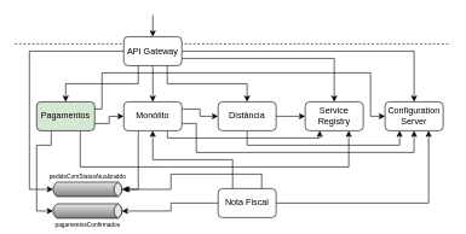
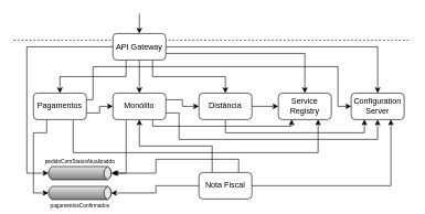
- <mxCell id="20" value="Pagamentos" style="rounded=1;whiteSpace=wrap;html=1;strokeWidth=1;fillColor=#d5e8d4;" parent="1" vertex="1"><mxGeometry x="50" y="140" width="80" height="40" as="geometry" /></mxCell>
+ <mxCell id="20" value="Pagamentos" style="rounded=1;whiteSpace=wrap;html=1;strokeWidth=1;" parent="1" vertex="1"><mxGeometry x="50" y="140" width="80" height="40" as="geometry" /></mxCell>
